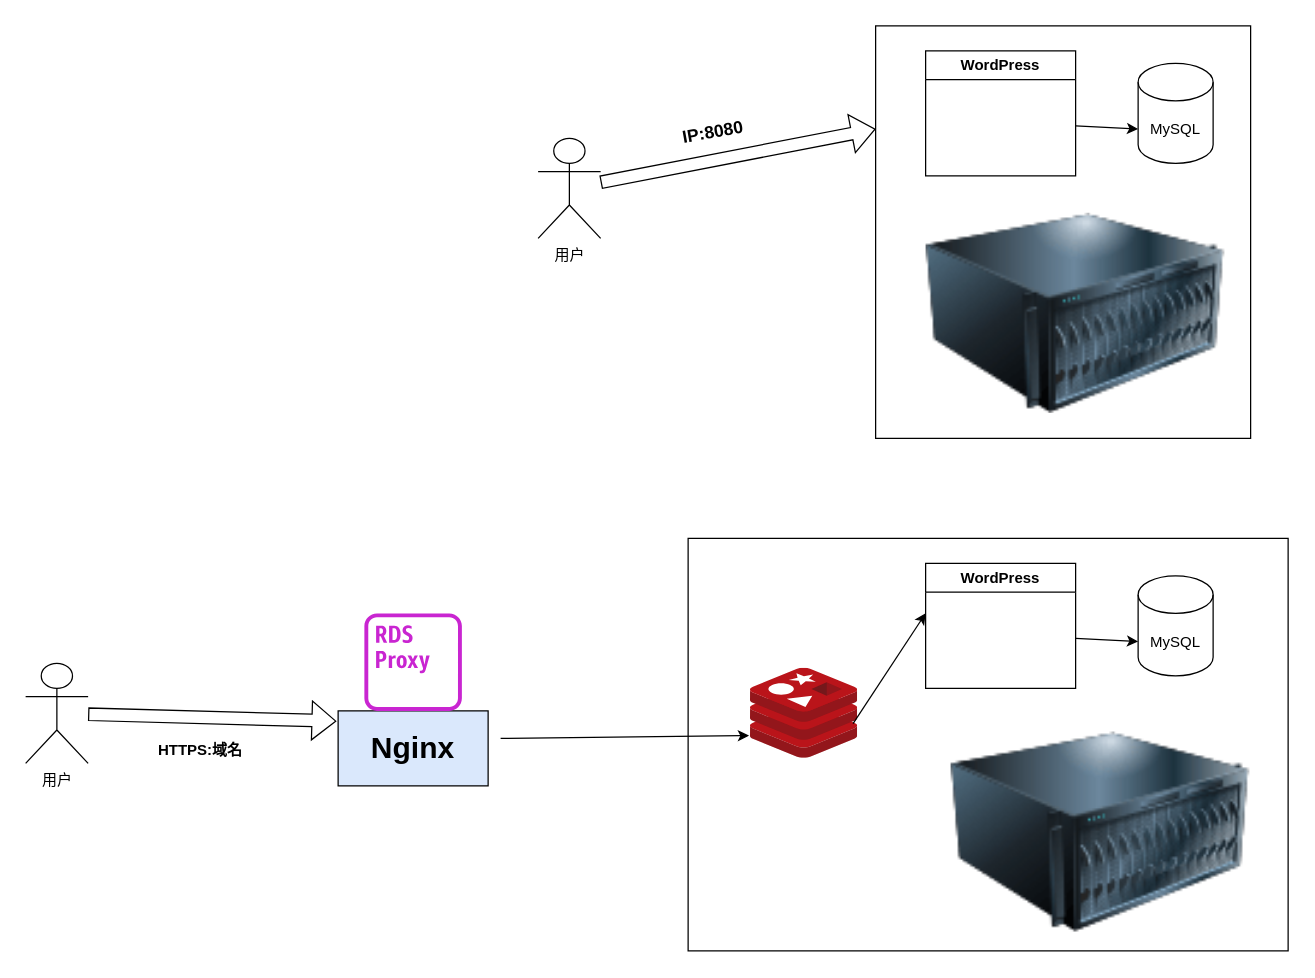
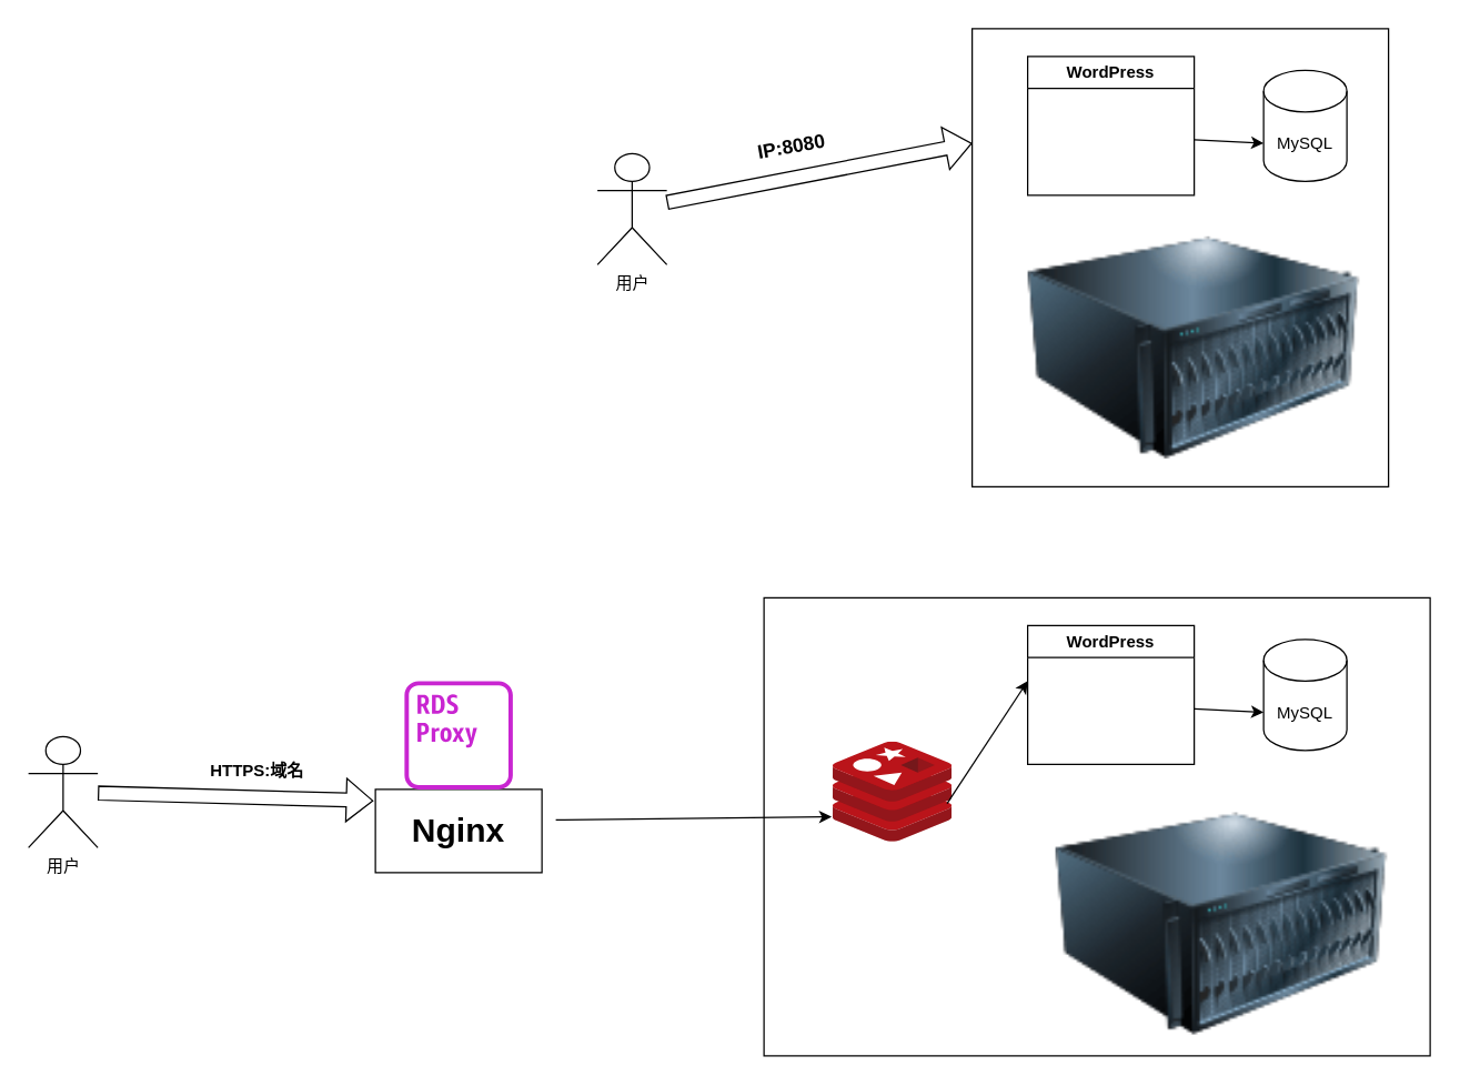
- <mxCell id="18" value="&lt;font style=&quot;font-size: 24px;&quot;&gt;&lt;b&gt;Nginx&lt;/b&gt;&lt;/font&gt;" style="rounded=0;whiteSpace=wrap;html=1;fillColor=#dae8fc;" vertex="1" parent="17"><mxGeometry y="78" width="120" height="60" as="geometry" /></mxCell>
+ <mxCell id="18" value="&lt;font style=&quot;font-size: 24px;&quot;&gt;&lt;b&gt;Nginx&lt;/b&gt;&lt;/font&gt;" style="rounded=0;whiteSpace=wrap;html=1;" vertex="1" parent="17"><mxGeometry y="78" width="120" height="60" as="geometry" /></mxCell>
- <mxCell id="23" value="&lt;b&gt;HTTPS:域名&lt;/b&gt;" style="text;html=1;align=center;verticalAlign=middle;whiteSpace=wrap;rounded=0;" vertex="1" parent="1"><mxGeometry x="125" y="585" width="70" height="30" as="geometry" /></mxCell>
+ <mxCell id="23" value="&lt;b&gt;HTTPS:域名&lt;/b&gt;" style="text;html=1;align=center;verticalAlign=middle;whiteSpace=wrap;rounded=0;" vertex="1" parent="1"><mxGeometry x="150" y="540" width="70" height="30" as="geometry" /></mxCell>
